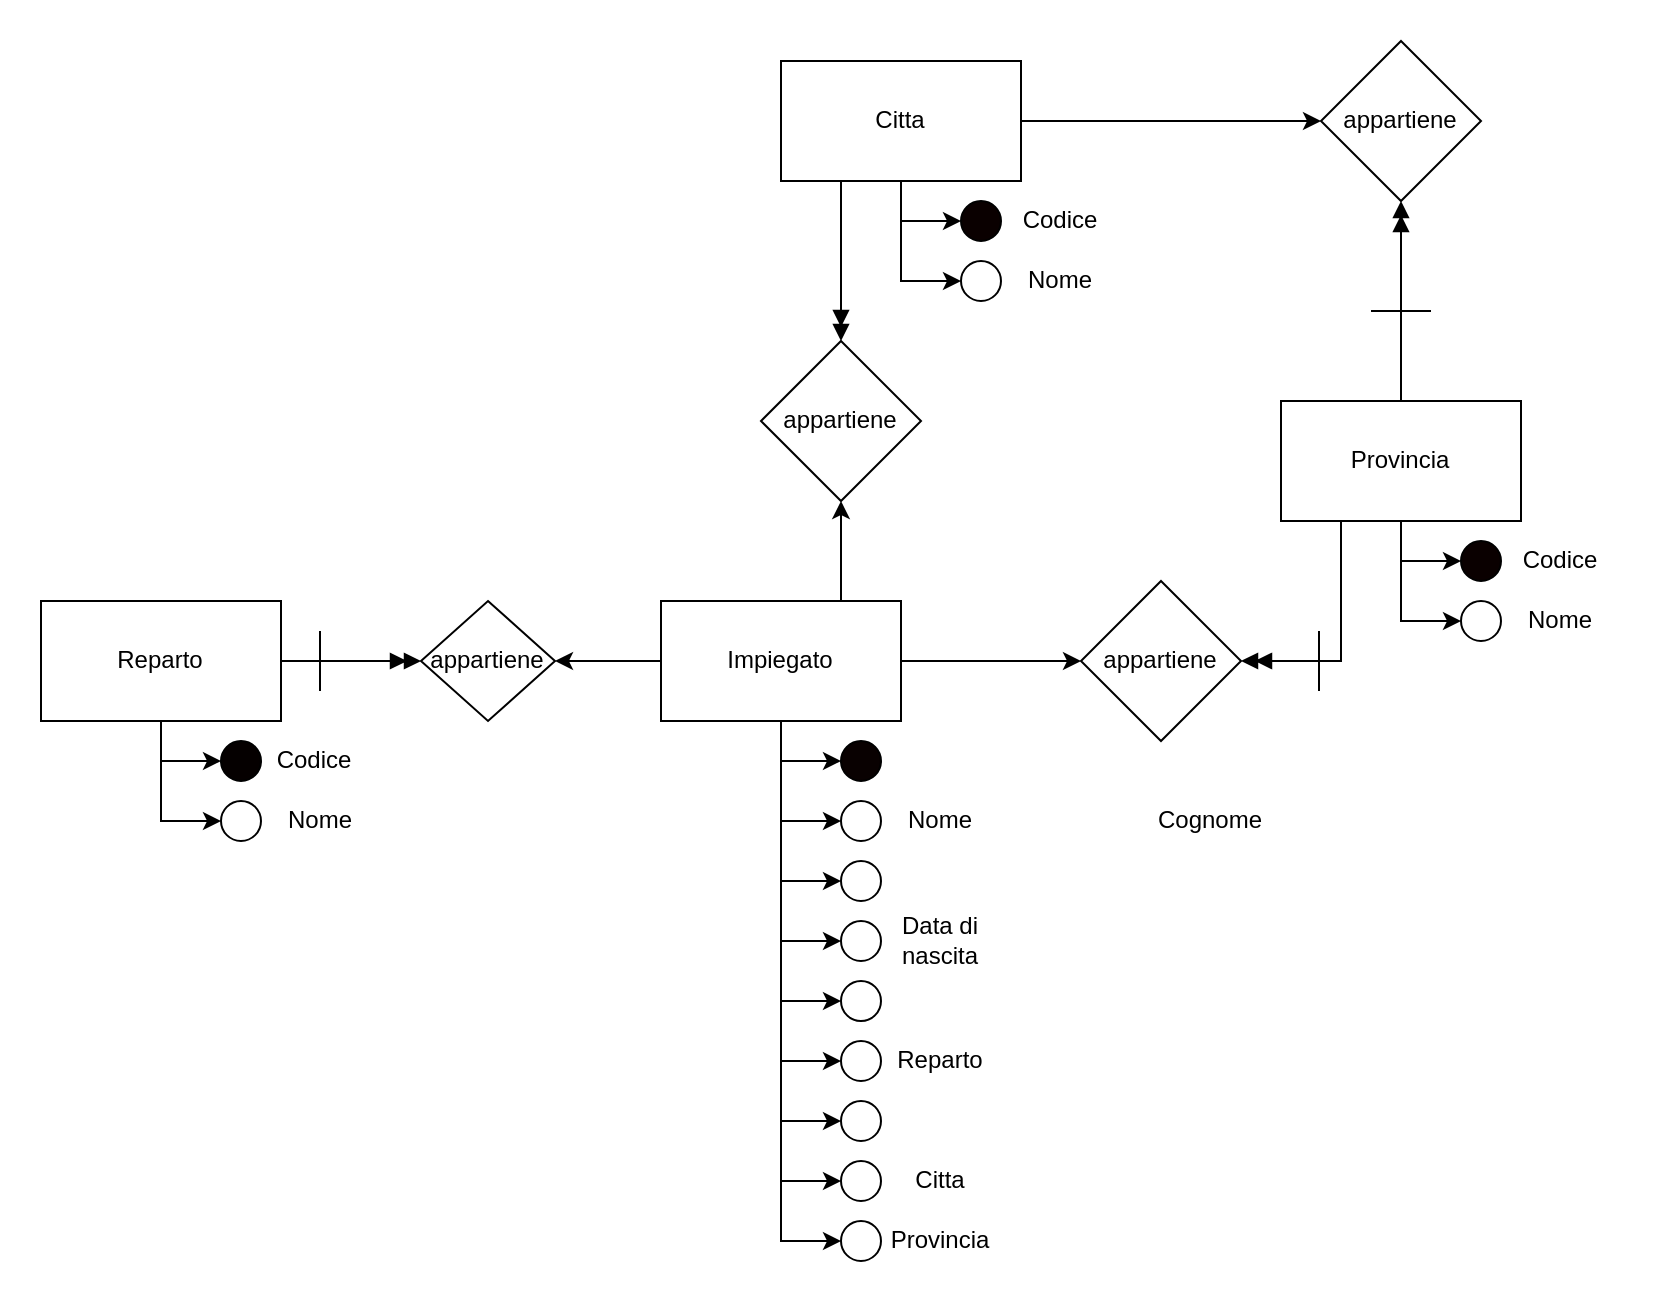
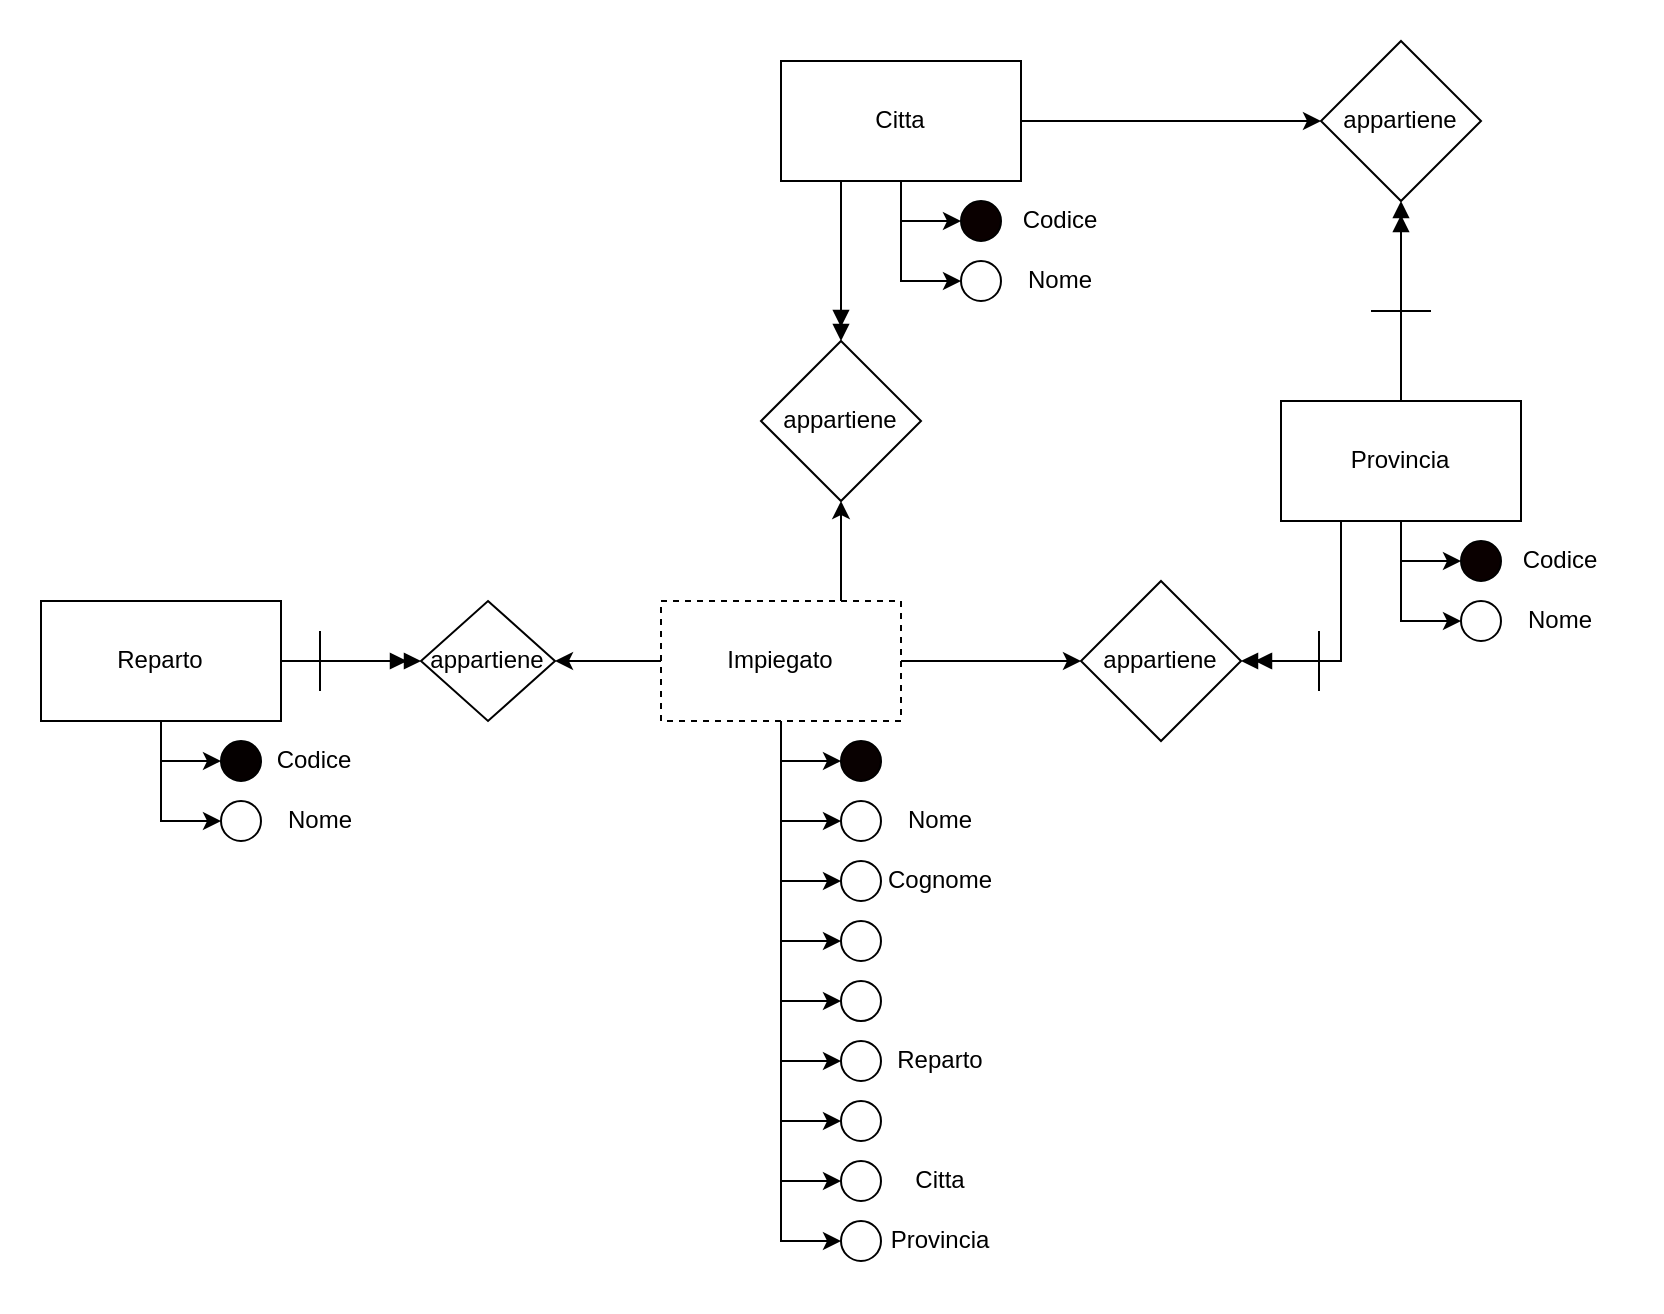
- <mxCell id="27" value="Impiegato" style="rounded=0;whiteSpace=wrap;html=1;" vertex="1" parent="1"><mxGeometry x="330" y="300" width="120" height="60" as="geometry" /></mxCell>
+ <mxCell id="27" value="Impiegato" style="rounded=0;whiteSpace=wrap;html=1;dashed=1;" vertex="1" parent="1"><mxGeometry x="330" y="300" width="120" height="60" as="geometry" /></mxCell>
- <mxCell id="50" value="Cognome" style="text;html=1;align=center;verticalAlign=middle;whiteSpace=wrap;rounded=0;" vertex="1" parent="1"><mxGeometry x="575" y="395" width="60" height="30" as="geometry" /></mxCell>
+ <mxCell id="50" value="Cognome" style="text;html=1;align=center;verticalAlign=middle;whiteSpace=wrap;rounded=0;" vertex="1" parent="1"><mxGeometry x="440" y="425" width="60" height="30" as="geometry" /></mxCell>
- <mxCell id="51" value="Data di nascita" style="text;html=1;align=center;verticalAlign=middle;whiteSpace=wrap;rounded=0;" vertex="1" parent="1"><mxGeometry x="440" y="455" width="60" height="30" as="geometry" /></mxCell>
